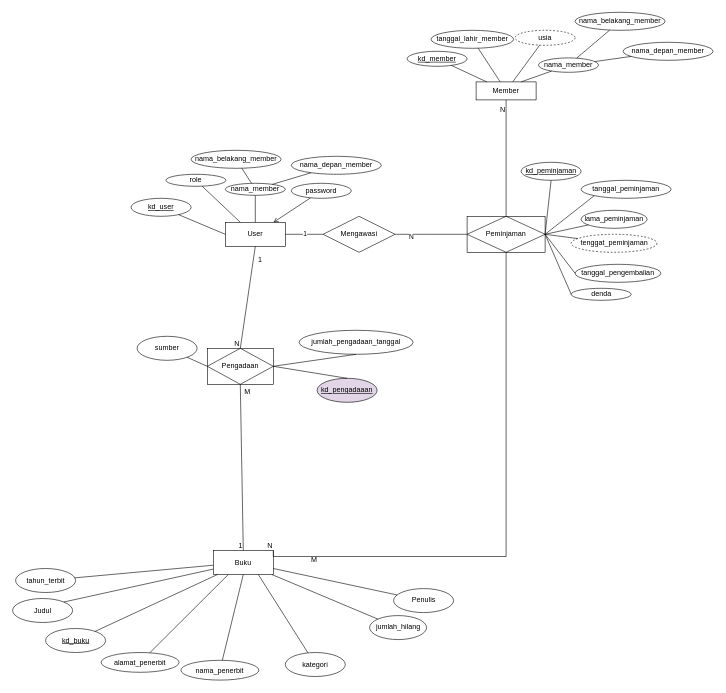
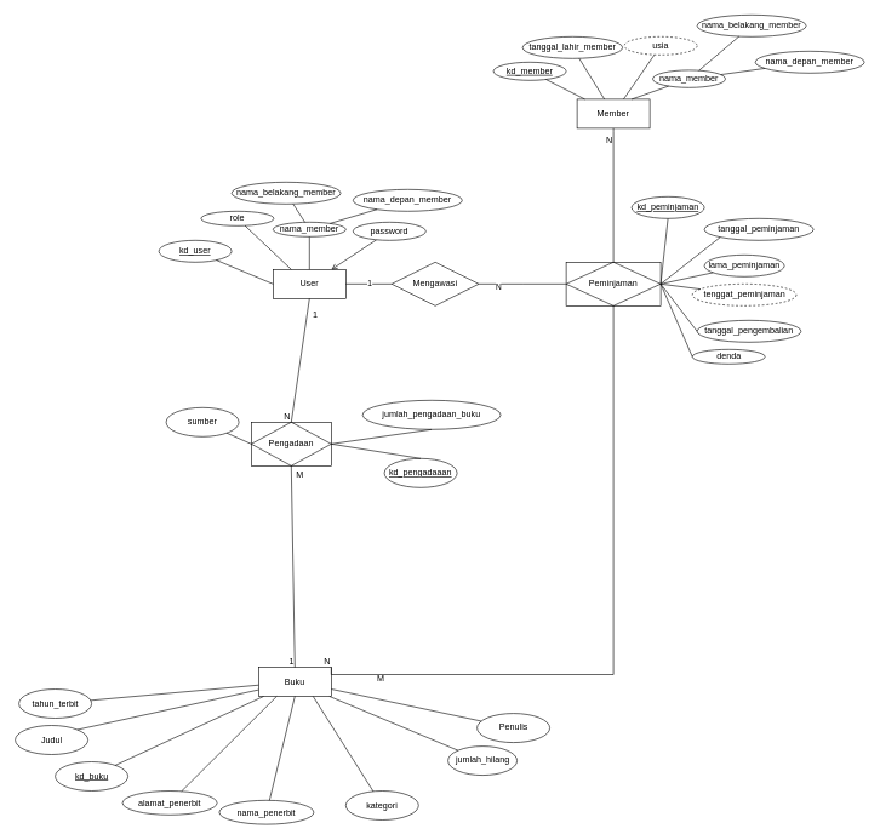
- <mxCell id="4" value="Member" style="whiteSpace=wrap;html=1;align=center;" parent="1" vertex="1"><mxGeometry x="793" y="136" width="100" height="30" as="geometry" /></mxCell>
+ <mxCell id="4" value="Member" style="whiteSpace=wrap;html=1;align=center;" parent="1" vertex="1"><mxGeometry x="793" y="136" width="100" height="40" as="geometry" /></mxCell>
- <mxCell id="36" value="jumlah_pengadaan_tanggal" style="ellipse;whiteSpace=wrap;html=1;align=center;" parent="1" vertex="1"><mxGeometry x="498" y="550" width="190" height="40" as="geometry" /></mxCell>
+ <mxCell id="36" value="jumlah_pengadaan_buku" style="ellipse;whiteSpace=wrap;html=1;align=center;" parent="1" vertex="1"><mxGeometry x="498" y="550" width="190" height="40" as="geometry" /></mxCell>
- <mxCell id="75" value="&lt;u&gt;kd_pengadaaan&lt;/u&gt;" style="ellipse;whiteSpace=wrap;html=1;align=center;fillColor=#e1d5e7;" parent="1" vertex="1"><mxGeometry x="528" y="630" width="100" height="40" as="geometry" /></mxCell>
+ <mxCell id="75" value="&lt;u&gt;kd_pengadaaan&lt;/u&gt;" style="ellipse;whiteSpace=wrap;html=1;align=center;" parent="1" vertex="1"><mxGeometry x="528" y="630" width="100" height="40" as="geometry" /></mxCell>
